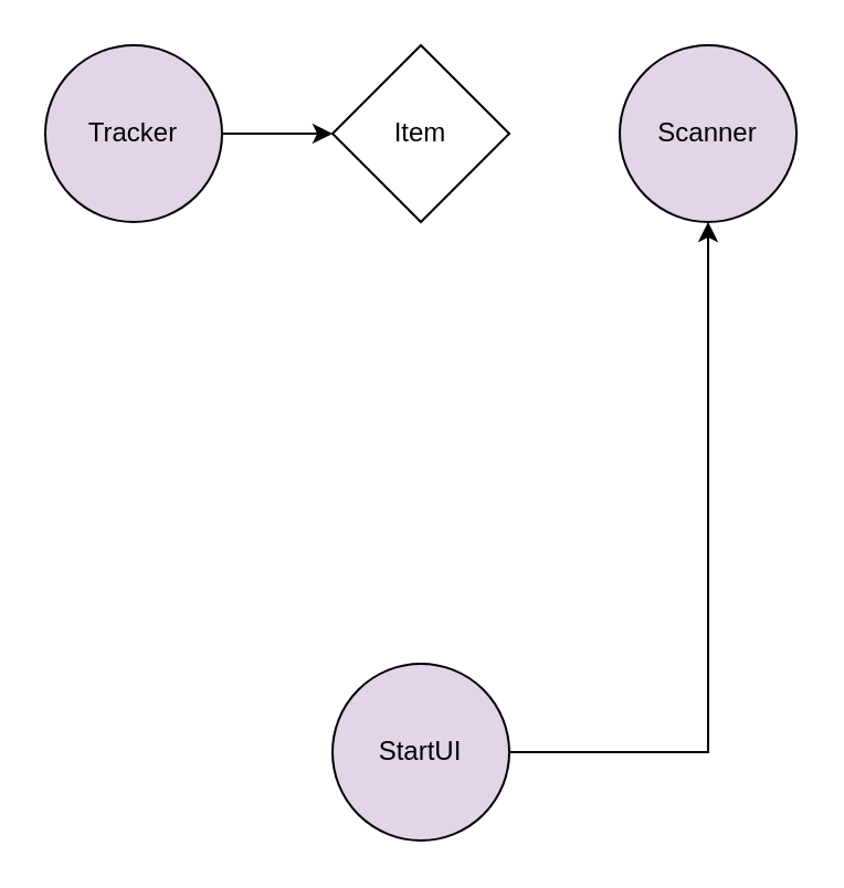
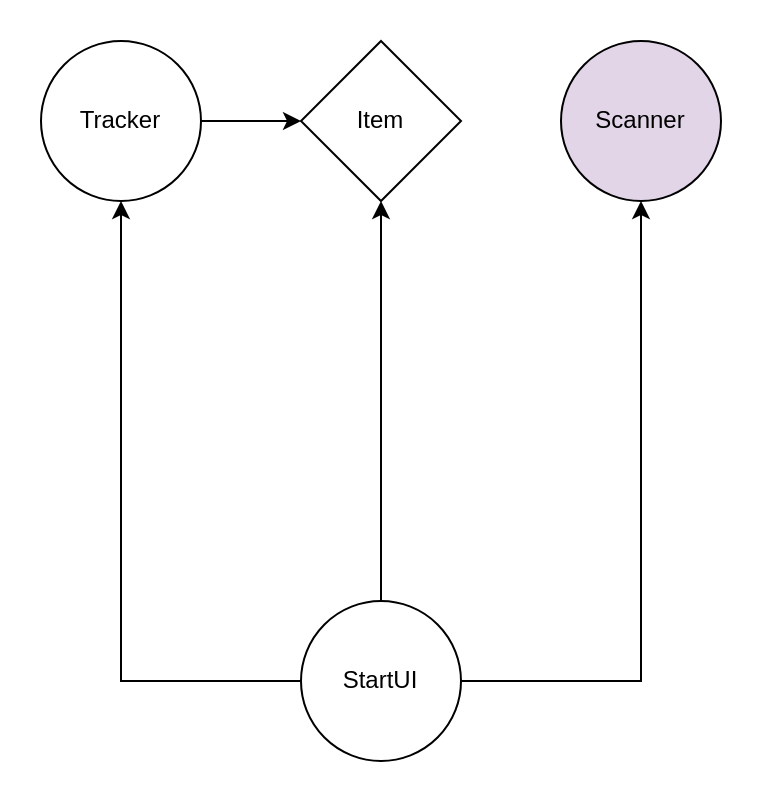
- <mxCell id="8" value="Tracker" style="ellipse;whiteSpace=wrap;html=1;aspect=fixed;fillColor=#e1d5e7;" vertex="1" parent="1"><mxGeometry x="20" y="20" width="80" height="80" as="geometry" /></mxCell>
+ <mxCell id="8" value="Tracker" style="ellipse;whiteSpace=wrap;html=1;aspect=fixed;" vertex="1" parent="1"><mxGeometry x="20" y="20" width="80" height="80" as="geometry" /></mxCell>
+ <mxCell id="3" style="edgeStyle=orthogonalEdgeStyle;rounded=0;orthogonalLoop=1;jettySize=auto;html=1;entryX=0.5;entryY=1;entryDx=0;entryDy=0;entryPerimeter=0;" edge="1" parent="1" source="5" target="6"><mxGeometry relative="1" as="geometry"><mxPoint x="190" y="110" as="targetPoint" /><Array as="points" /></mxGeometry></mxCell>
+ <mxCell id="4" style="edgeStyle=orthogonalEdgeStyle;rounded=0;orthogonalLoop=1;jettySize=auto;html=1;entryX=0.5;entryY=1;entryDx=0;entryDy=0;" edge="1" parent="1" source="5" target="8"><mxGeometry relative="1" as="geometry"><Array as="points"><mxPoint x="60" y="340" /></Array></mxGeometry></mxCell>
- <mxCell id="5" value="StartUI" style="ellipse;whiteSpace=wrap;html=1;aspect=fixed;fillColor=#e1d5e7;" vertex="1" parent="1"><mxGeometry x="150" y="300" width="80" height="80" as="geometry" /></mxCell>
+ <mxCell id="5" value="StartUI" style="ellipse;whiteSpace=wrap;html=1;aspect=fixed;" vertex="1" parent="1"><mxGeometry x="150" y="300" width="80" height="80" as="geometry" /></mxCell>
